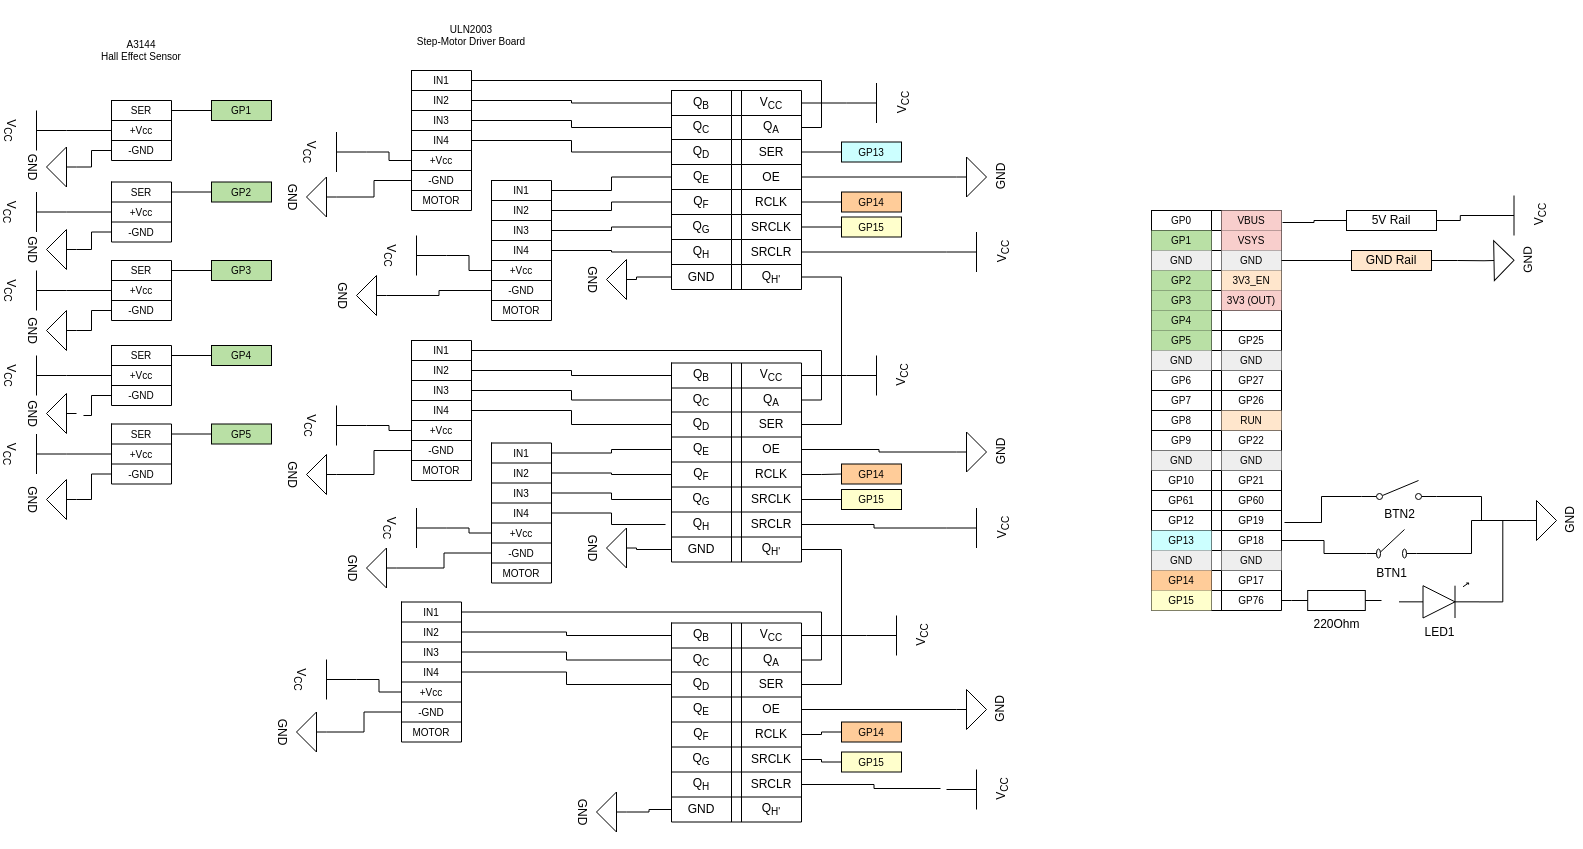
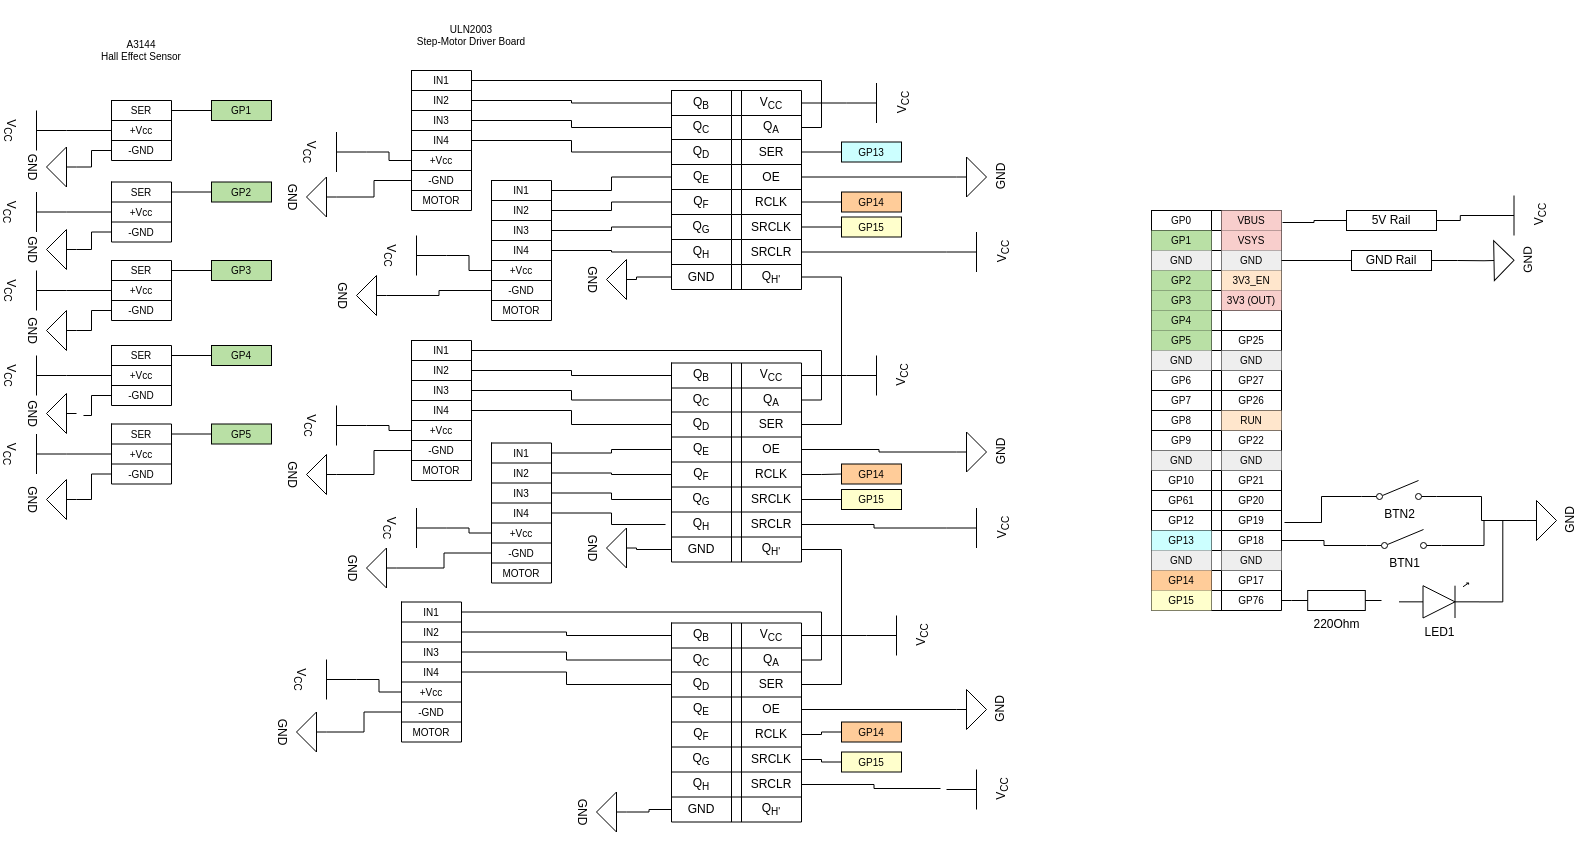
- <mxCell id="199" value="GND Rail" style="rounded=0;whiteSpace=wrap;html=1;fillColor=#ffe6cc;" vertex="1" parent="1"><mxGeometry x="1340" y="250" width="80" height="20" as="geometry" /></mxCell>
+ <mxCell id="199" value="GND Rail" style="rounded=0;whiteSpace=wrap;html=1;" vertex="1" parent="1"><mxGeometry x="1340" y="250" width="80" height="20" as="geometry" /></mxCell>
- <mxCell id="62" value="GP60" style="shape=partialRectangle;html=1;whiteSpace=wrap;connectable=0;strokeColor=inherit;overflow=hidden;fillColor=none;top=0;left=0;bottom=0;right=0;pointerEvents=1;fontSize=10;" vertex="1" parent="59"><mxGeometry x="70" width="60" height="20" as="geometry"><mxRectangle width="60" height="20" as="alternateBounds" /></mxGeometry></mxCell>
+ <mxCell id="62" value="GP20" style="shape=partialRectangle;html=1;whiteSpace=wrap;connectable=0;strokeColor=inherit;overflow=hidden;fillColor=none;top=0;left=0;bottom=0;right=0;pointerEvents=1;fontSize=10;" vertex="1" parent="59"><mxGeometry x="70" width="60" height="20" as="geometry"><mxRectangle width="60" height="20" as="alternateBounds" /></mxGeometry></mxCell>
- <mxCell id="89" value="BTN1" style="html=1;shape=mxgraph.electrical.electro-mechanical.singleSwitch;aspect=fixed;elSwitchState=off;labelPosition=center;verticalLabelPosition=bottom;align=center;verticalAlign=top;" vertex="1" parent="1"><mxGeometry x="1355" y="529" width="50" height="30" as="geometry" /></mxCell>
+ <mxCell id="89" value="BTN1" style="html=1;shape=mxgraph.electrical.electro-mechanical.singleSwitch;aspect=fixed;elSwitchState=off;labelPosition=center;verticalLabelPosition=bottom;align=center;verticalAlign=top;" vertex="1" parent="1"><mxGeometry x="1355" y="529" width="75" height="20" as="geometry" /></mxCell>
